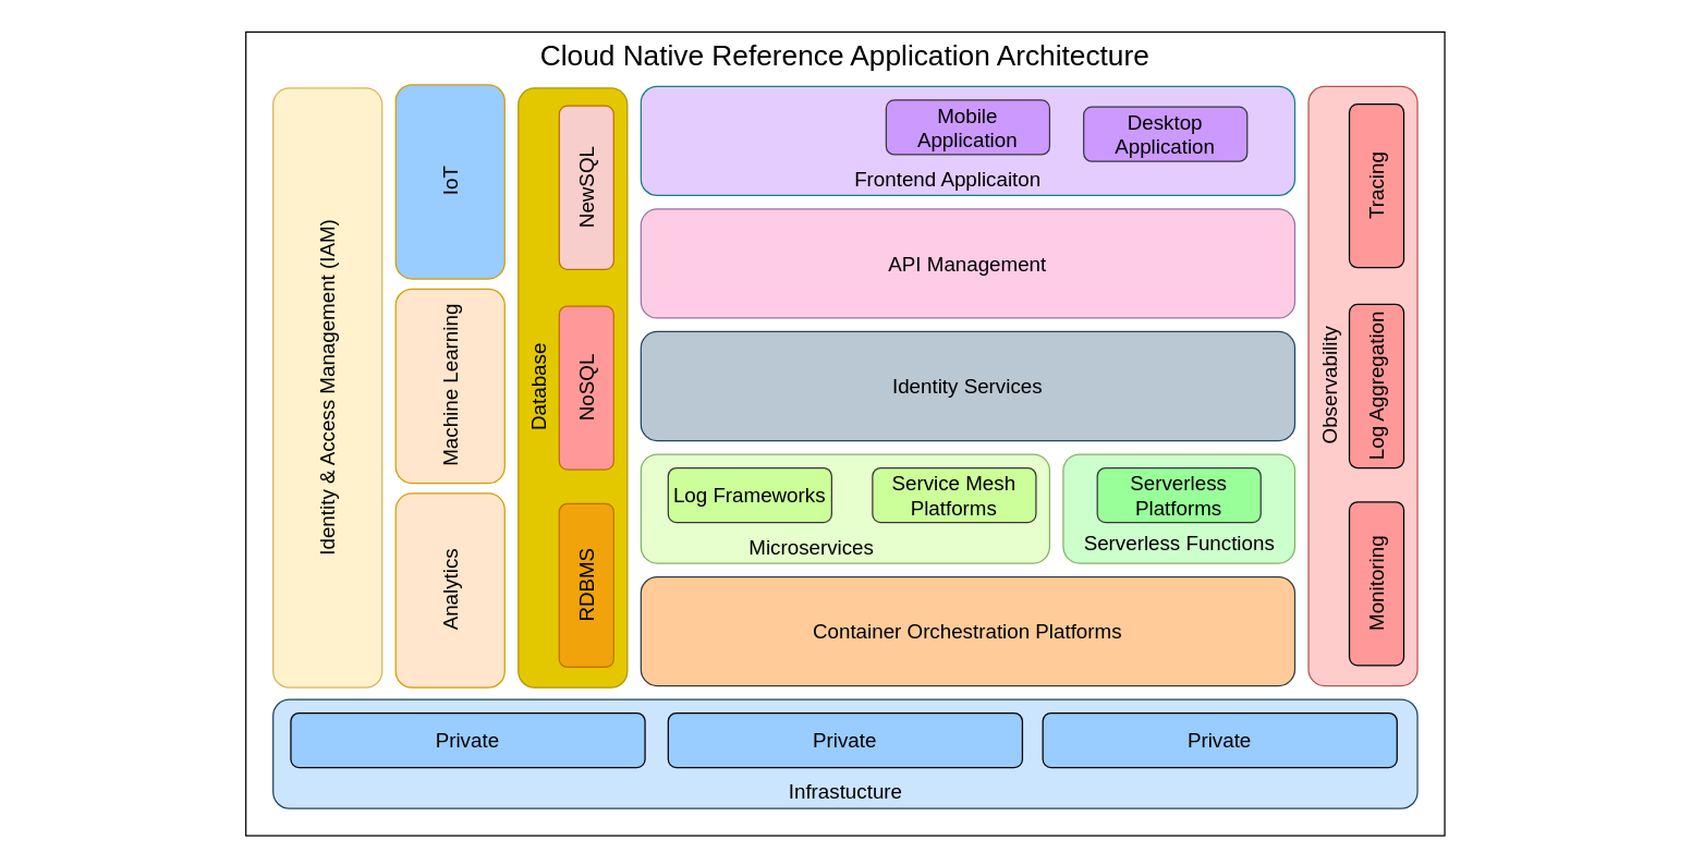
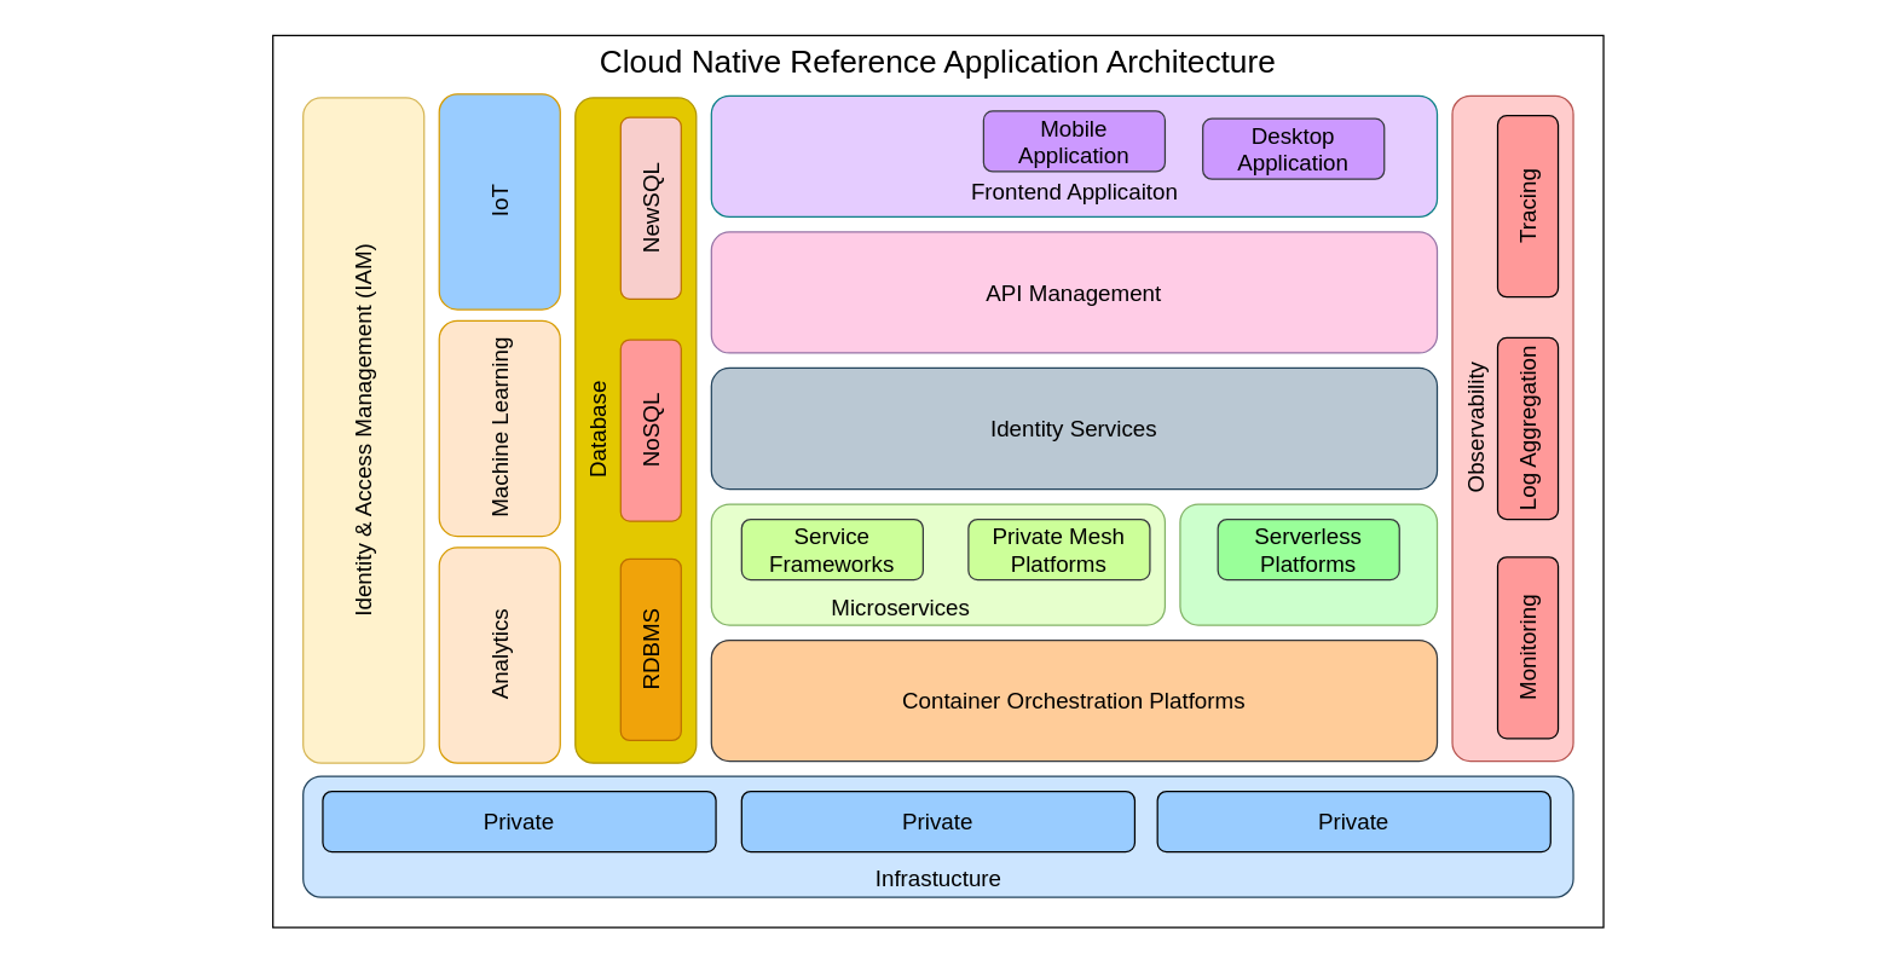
- <mxCell id="6" value="Frontend Applicaiton" style="text;html=1;align=center;verticalAlign=middle;resizable=0;points=[];autosize=1;strokeColor=none;fillColor=none;fontSize=15;" vertex="1" parent="1"><mxGeometry x="620" y="121" width="150" height="20" as="geometry" /></mxCell>
+ <mxCell id="6" value="Frontend Applicaiton" style="text;html=1;align=center;verticalAlign=middle;resizable=0;points=[];autosize=1;strokeColor=none;fillColor=none;fontSize=15;" vertex="1" parent="1"><mxGeometry x="635" y="116" width="150" height="20" as="geometry" /></mxCell>
- <mxCell id="11" value="Log Frameworks" style="rounded=1;whiteSpace=wrap;html=1;fillColor=#CCFF99;strokeColor=#36393d;fontSize=15;" vertex="1" parent="1"><mxGeometry x="490" y="343" width="120" height="40" as="geometry" /></mxCell>
+ <mxCell id="11" value="Service Frameworks" style="rounded=1;whiteSpace=wrap;html=1;fillColor=#CCFF99;strokeColor=#36393d;fontSize=15;" vertex="1" parent="1"><mxGeometry x="490" y="343" width="120" height="40" as="geometry" /></mxCell>
- <mxCell id="12" value="Service Mesh Platforms" style="rounded=1;whiteSpace=wrap;html=1;fillColor=#CCFF99;strokeColor=#36393d;fontSize=15;" vertex="1" parent="1"><mxGeometry x="640" y="343" width="120" height="40" as="geometry" /></mxCell>
+ <mxCell id="12" value="Private Mesh Platforms" style="rounded=1;whiteSpace=wrap;html=1;fillColor=#CCFF99;strokeColor=#36393d;fontSize=15;" vertex="1" parent="1"><mxGeometry x="640" y="343" width="120" height="40" as="geometry" /></mxCell>
- <mxCell id="15" value="Serverless Functions" style="text;html=1;align=center;verticalAlign=middle;resizable=0;points=[];autosize=1;strokeColor=none;fillColor=none;fontSize=15;" vertex="1" parent="1"><mxGeometry x="785" y="388" width="160" height="20" as="geometry" /></mxCell>
